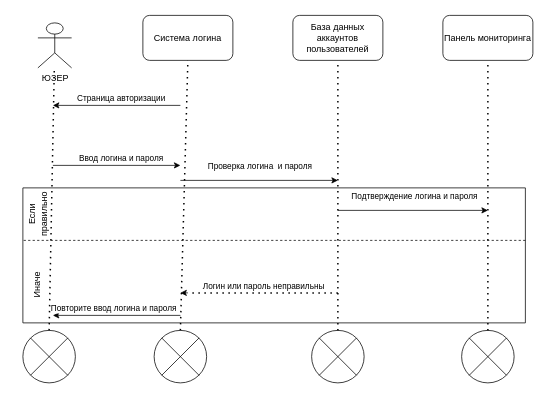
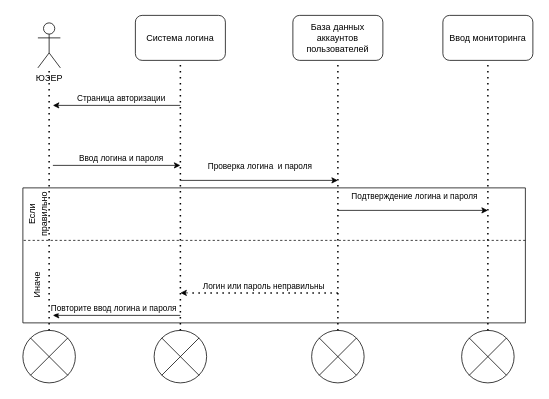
- <mxCell id="3" value="Система логина" style="rounded=1;whiteSpace=wrap;html=1;" vertex="1" parent="1"><mxGeometry x="190" y="20" width="120" height="60" as="geometry" /></mxCell>
+ <mxCell id="3" value="Система логина" style="rounded=1;whiteSpace=wrap;html=1;" vertex="1" parent="1"><mxGeometry x="180" y="20" width="120" height="60" as="geometry" /></mxCell>
- <mxCell id="5" value="Панель мониторинга" style="rounded=1;whiteSpace=wrap;html=1;" vertex="1" parent="1"><mxGeometry x="590" y="20" width="120" height="60" as="geometry" /></mxCell>
+ <mxCell id="5" value="Ввод мониторинга" style="rounded=1;whiteSpace=wrap;html=1;" vertex="1" parent="1"><mxGeometry x="590" y="20" width="120" height="60" as="geometry" /></mxCell>
- <mxCell id="2" value="ЮЗЕР" style="shape=umlActor;verticalLabelPosition=bottom;verticalAlign=top;html=1;outlineConnect=0;" vertex="1" parent="1"><mxGeometry x="50" y="30" width="45" height="60" as="geometry" /></mxCell>
+ <mxCell id="2" value="ЮЗЕР" style="shape=umlActor;verticalLabelPosition=bottom;verticalAlign=top;html=1;outlineConnect=0;" vertex="1" parent="1"><mxGeometry x="50" y="30" width="30" height="60" as="geometry" /></mxCell>
